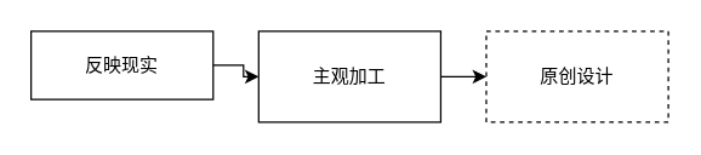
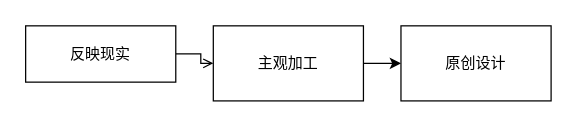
- <mxCell id="2" style="edgeStyle=orthogonalEdgeStyle;rounded=0;orthogonalLoop=1;jettySize=auto;html=1;entryX=0;entryY=0.5;entryDx=0;entryDy=0;" edge="1" parent="1" source="3" target="5"><mxGeometry relative="1" as="geometry" /></mxCell>
+ <mxCell id="2" style="edgeStyle=orthogonalEdgeStyle;rounded=0;orthogonalLoop=1;jettySize=auto;html=1;entryX=0;entryY=0.5;entryDx=0;entryDy=0;endArrow=open;" edge="1" parent="1" source="3" target="5"><mxGeometry relative="1" as="geometry" /></mxCell>
- <mxCell id="6" value="原创设计" style="rounded=0;whiteSpace=wrap;html=1;dashed=1;" vertex="1" parent="1"><mxGeometry x="320" y="20" width="120" height="60" as="geometry" /></mxCell>
+ <mxCell id="6" value="原创设计" style="rounded=0;whiteSpace=wrap;html=1;" vertex="1" parent="1"><mxGeometry x="320" y="20" width="120" height="60" as="geometry" /></mxCell>
